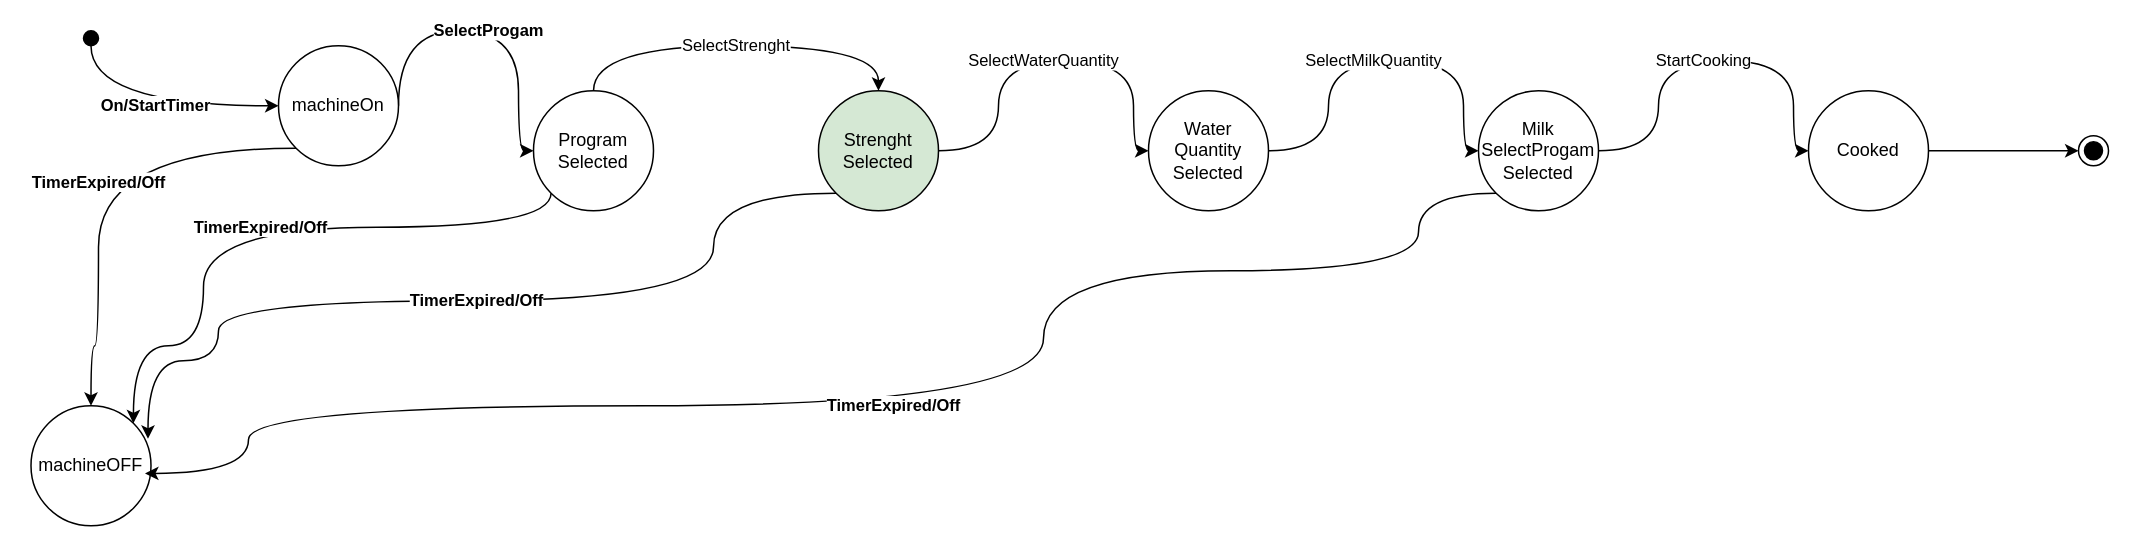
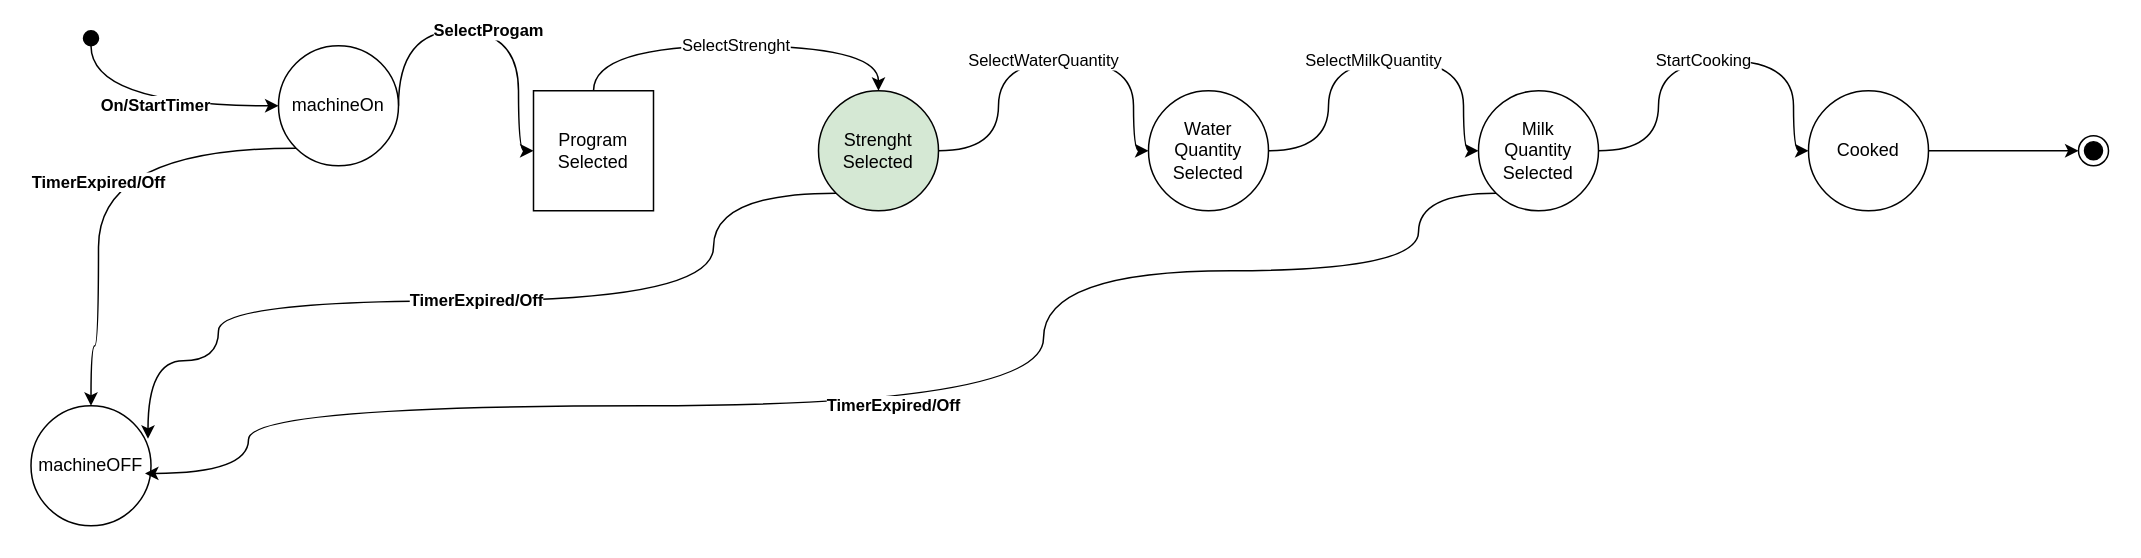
- <mxCell id="10" value="Program&lt;div&gt;Selected&lt;/div&gt;" style="ellipse;whiteSpace=wrap;html=1;aspect=fixed;" vertex="1" parent="1"><mxGeometry x="355" y="60" width="80" height="80" as="geometry" /></mxCell>
+ <mxCell id="10" value="Program&lt;div&gt;Selected&lt;/div&gt;" style="whiteSpace=wrap;html=1;aspect=fixed;rounded=0;" vertex="1" parent="1"><mxGeometry x="355" y="60" width="80" height="80" as="geometry" /></mxCell>
- <mxCell id="15" value="Milk&lt;br&gt;SelectProgam&lt;br&gt;&lt;div&gt;Selected&lt;/div&gt;" style="ellipse;whiteSpace=wrap;html=1;aspect=fixed;" vertex="1" parent="1"><mxGeometry x="985" y="60" width="80" height="80" as="geometry" /></mxCell>
+ <mxCell id="15" value="Milk&lt;br&gt;Quantity&lt;br&gt;&lt;div&gt;Selected&lt;/div&gt;" style="ellipse;whiteSpace=wrap;html=1;aspect=fixed;" vertex="1" parent="1"><mxGeometry x="985" y="60" width="80" height="80" as="geometry" /></mxCell>
- <mxCell id="8" value="&lt;b&gt;TimerExpired/Off&lt;/b&gt;" style="edgeStyle=orthogonalEdgeStyle;rounded=0;orthogonalLoop=1;jettySize=auto;html=1;entryX=1;entryY=0;entryDx=0;entryDy=0;curved=1;exitX=0;exitY=1;exitDx=0;exitDy=0;" edge="1" parent="1" source="10" target="7"><mxGeometry relative="1" as="geometry"><mxPoint x="389.01" y="150.01" as="sourcePoint" /><mxPoint x="115.014" y="312.446" as="targetPoint" /><Array as="points"><mxPoint x="367" y="151" /><mxPoint x="135" y="151" /><mxPoint x="135" y="230" /><mxPoint x="88" y="230" /></Array></mxGeometry></mxCell>
